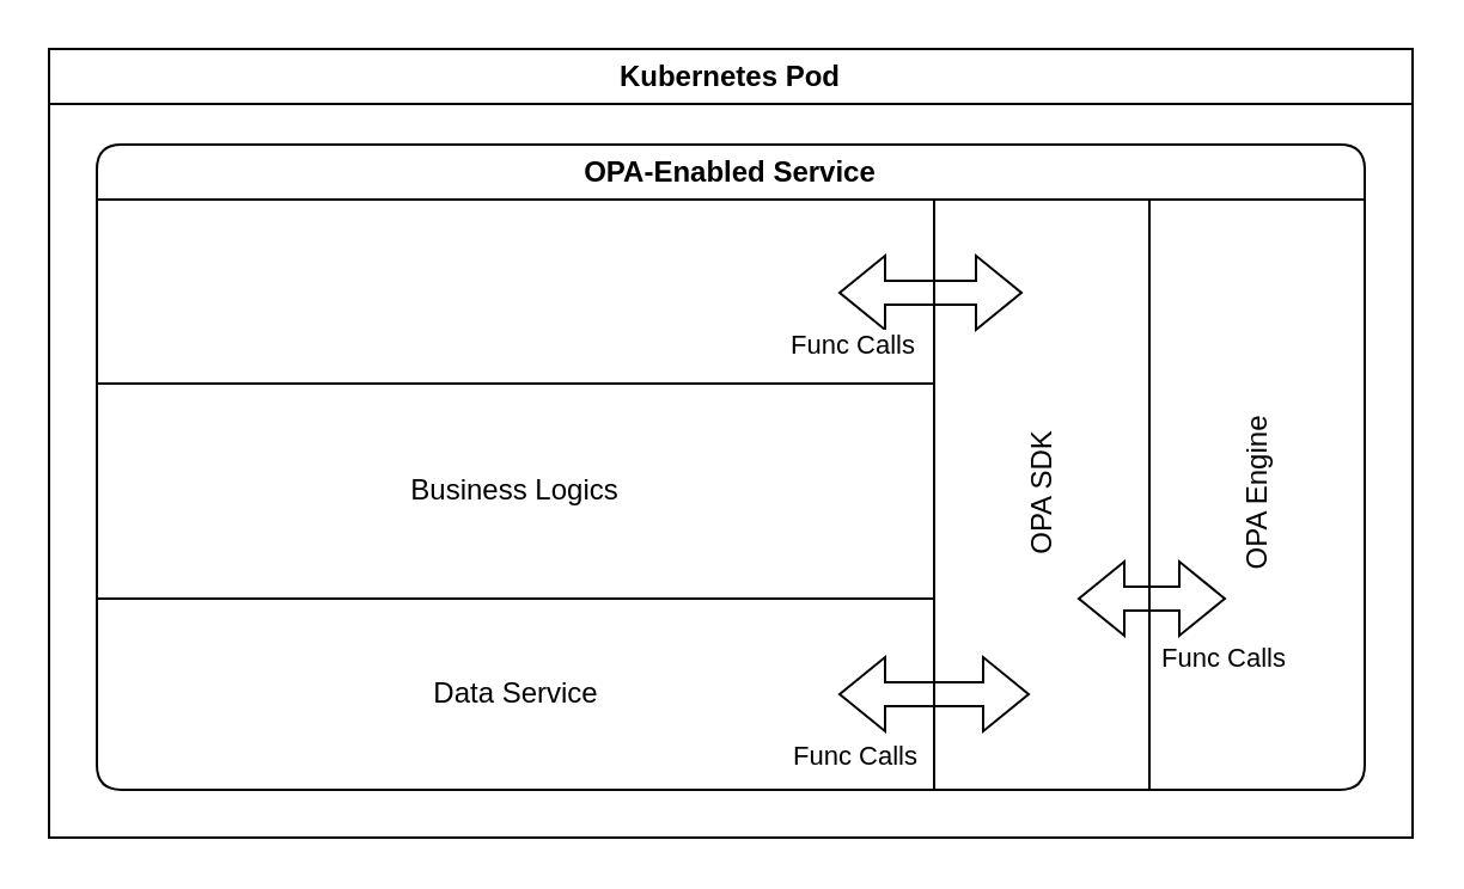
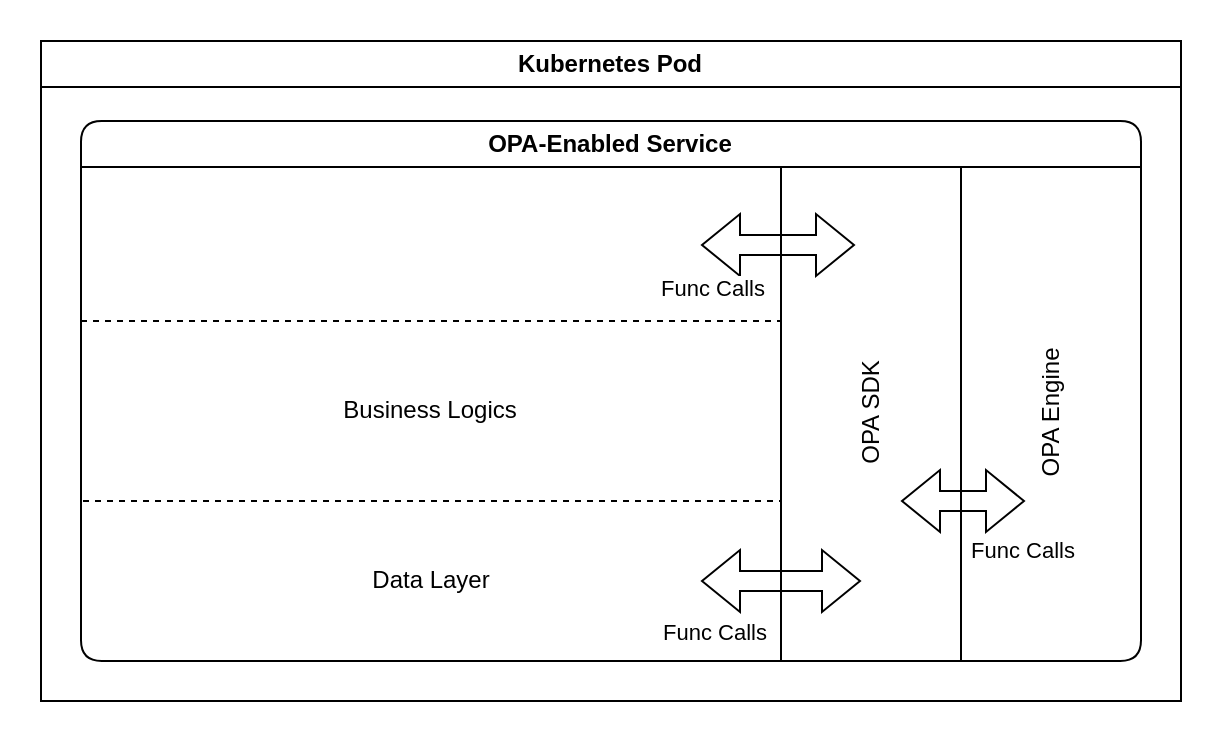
- <mxCell id="4" value="Business Logics" style="rounded=0;whiteSpace=wrap;html=1;fillColor=none;" vertex="1" parent="2"><mxGeometry y="100" width="350" height="90" as="geometry" /></mxCell>
+ <mxCell id="4" value="Business Logics" style="rounded=0;whiteSpace=wrap;html=1;fillColor=none;dashed=1;" vertex="1" parent="2"><mxGeometry y="100" width="350" height="90" as="geometry" /></mxCell>
- <mxCell id="8" value="Data Service" style="verticalLabelPosition=middle;verticalAlign=middle;html=1;shape=mxgraph.basic.rect;fillColor2=none;strokeWidth=1;size=20;indent=5;bottom=0;top=0;labelPosition=center;align=center;bottomLeftStyle=rounded;fillColor=none;left=0;" vertex="1" parent="2"><mxGeometry y="190" width="350" height="80" as="geometry" /></mxCell>
+ <mxCell id="8" value="Data Layer" style="verticalLabelPosition=middle;verticalAlign=middle;html=1;shape=mxgraph.basic.rect;fillColor2=none;strokeWidth=1;size=20;indent=5;bottom=0;top=0;labelPosition=center;align=center;bottomLeftStyle=rounded;fillColor=none;left=0;" vertex="1" parent="2"><mxGeometry y="190" width="350" height="80" as="geometry" /></mxCell>
